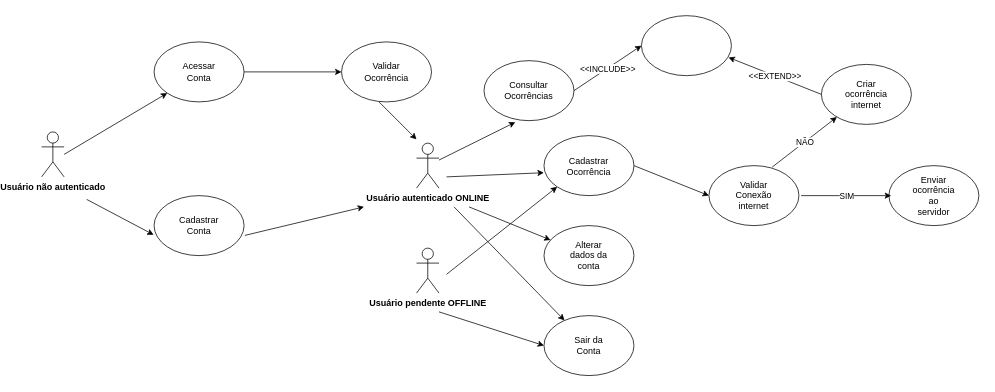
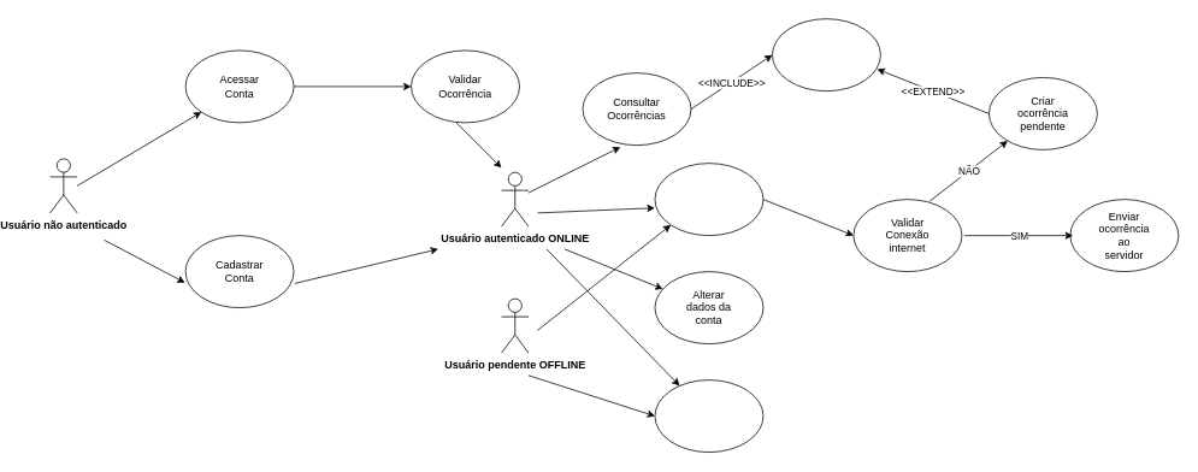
- <mxCell id="41" value="Criar ocorrência internet" style="text;html=1;strokeColor=none;fillColor=none;align=center;verticalAlign=middle;whiteSpace=wrap;rounded=0;" vertex="1" parent="1"><mxGeometry x="1090" y="110" width="60" height="30" as="geometry" /></mxCell>
+ <mxCell id="41" value="Criar ocorrência pendente" style="text;html=1;strokeColor=none;fillColor=none;align=center;verticalAlign=middle;whiteSpace=wrap;rounded=0;" vertex="1" parent="1"><mxGeometry x="1090" y="110" width="60" height="30" as="geometry" /></mxCell>
- <mxCell id="23" value="Cadastrar Ocorrência" style="text;html=1;strokeColor=none;fillColor=none;align=center;verticalAlign=middle;whiteSpace=wrap;rounded=0;" vertex="1" parent="1"><mxGeometry x="720" y="206" width="60" height="30" as="geometry" /></mxCell>
- <mxCell id="27" value="Sair da Conta" style="text;html=1;strokeColor=none;fillColor=none;align=center;verticalAlign=middle;whiteSpace=wrap;rounded=0;" vertex="1" parent="1"><mxGeometry x="720" y="445" width="60" height="30" as="geometry" /></mxCell>
